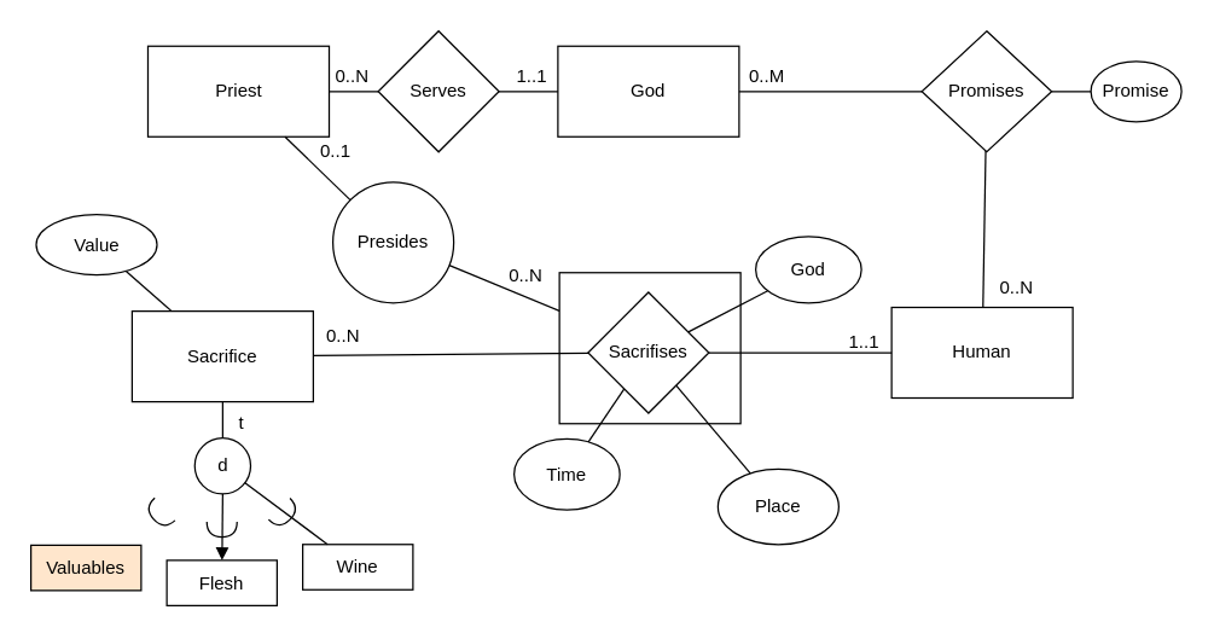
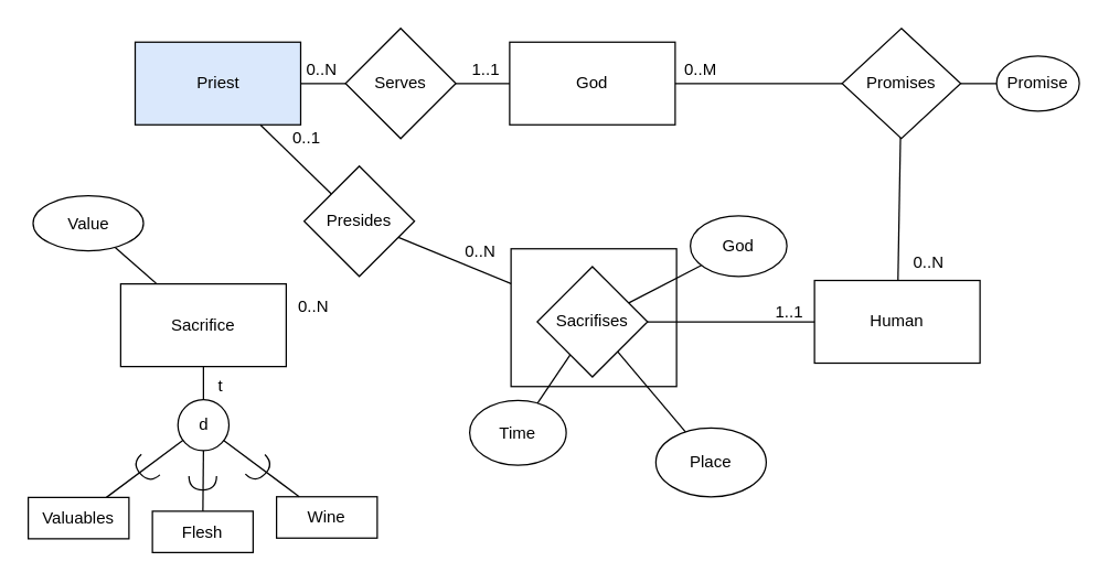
- <mxCell id="9" value="Priest" style="rounded=0;whiteSpace=wrap;html=1;comic=0;" parent="1" vertex="1"><mxGeometry x="97.5" y="30" width="120" height="60" as="geometry" /></mxCell>
+ <mxCell id="9" value="Priest" style="rounded=0;whiteSpace=wrap;html=1;comic=0;fillColor=#dae8fc;" parent="1" vertex="1"><mxGeometry x="97.5" y="30" width="120" height="60" as="geometry" /></mxCell>
- <mxCell id="31" value="Presides" style="ellipse;whiteSpace=wrap;html=1;comic=0;" parent="1" vertex="1"><mxGeometry x="220" y="120" width="80" height="80" as="geometry" /></mxCell>
+ <mxCell id="31" value="Presides" style="rhombus;whiteSpace=wrap;html=1;rounded=0;comic=0;" parent="1" vertex="1"><mxGeometry x="220" y="120" width="80" height="80" as="geometry" /></mxCell>
- <mxCell id="34" value="" style="endArrow=none;html=1;" parent="1" source="4" target="13" edge="1"><mxGeometry width="50" height="50" relative="1" as="geometry"><mxPoint x="298.735" y="238.735" as="sourcePoint" /><mxPoint x="310" y="290" as="targetPoint" /></mxGeometry></mxCell>
+ <mxCell id="28" value="" style="endArrow=none;html=1;" parent="1" source="24" target="23" edge="1"><mxGeometry width="50" height="50" relative="1" as="geometry"><mxPoint x="-20" y="350.5" as="sourcePoint" /><mxPoint x="30" y="300.5" as="targetPoint" /></mxGeometry></mxCell>
- <mxCell id="29" value="" style="endArrow=block;html=1;" parent="1" source="23" target="25" edge="1"><mxGeometry width="50" height="50" relative="1" as="geometry"><mxPoint x="20" y="320.5" as="sourcePoint" /><mxPoint x="70" y="270.5" as="targetPoint" /></mxGeometry></mxCell>
+ <mxCell id="29" value="" style="endArrow=none;html=1;" parent="1" source="23" target="25" edge="1"><mxGeometry width="50" height="50" relative="1" as="geometry"><mxPoint x="20" y="320.5" as="sourcePoint" /><mxPoint x="70" y="270.5" as="targetPoint" /></mxGeometry></mxCell>
- <mxCell id="24" value="Valuables" style="rounded=0;whiteSpace=wrap;html=1;comic=0;fillColor=#ffe6cc;" parent="1" vertex="1"><mxGeometry x="20" y="360.5" width="73" height="30" as="geometry" /></mxCell>
+ <mxCell id="24" value="Valuables" style="rounded=0;whiteSpace=wrap;html=1;comic=0;" parent="1" vertex="1"><mxGeometry x="20" y="360.5" width="73" height="30" as="geometry" /></mxCell>
